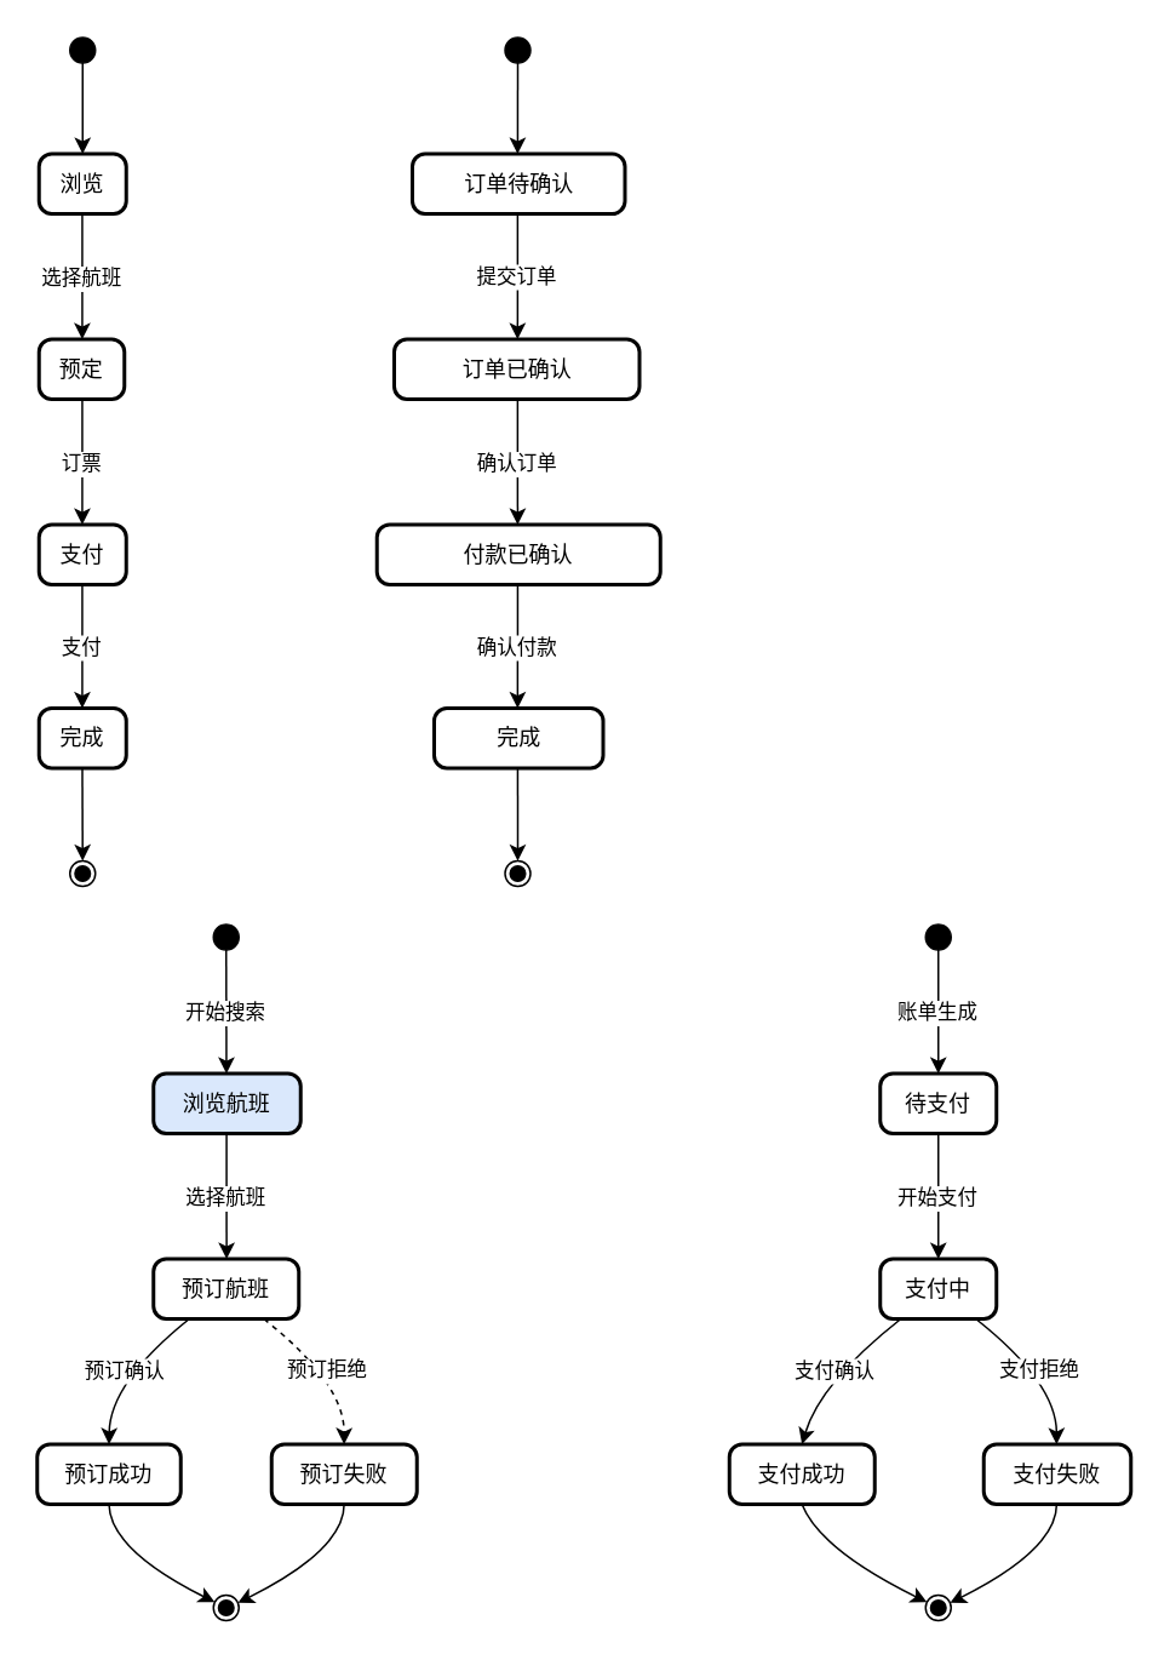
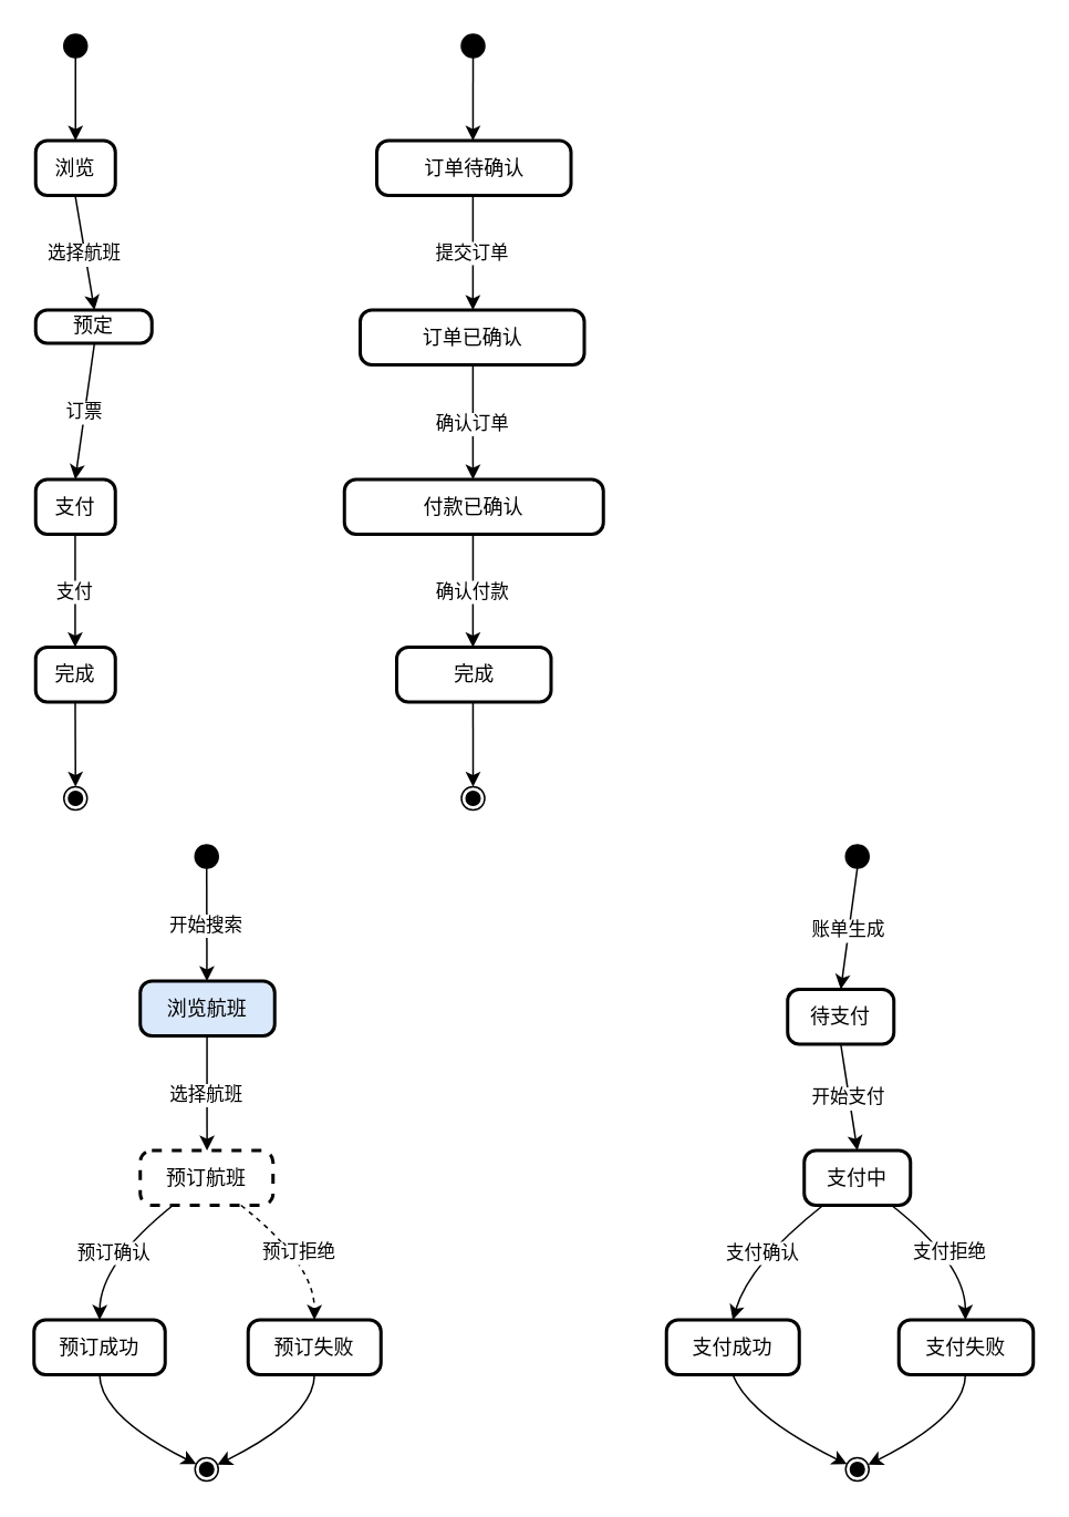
- <mxCell id="14" value="预定" style="rounded=1;absoluteArcSize=1;arcSize=14;whiteSpace=wrap;strokeWidth=2;" vertex="1" parent="1"><mxGeometry x="21" y="186" width="47" height="33" as="geometry" /></mxCell>
+ <mxCell id="14" value="预定" style="rounded=1;absoluteArcSize=1;arcSize=14;whiteSpace=wrap;strokeWidth=2;" vertex="1" parent="1"><mxGeometry x="21" y="186" width="70" height="20" as="geometry" /></mxCell>
- <mxCell id="37" value="待支付" style="rounded=1;absoluteArcSize=1;arcSize=14;whiteSpace=wrap;strokeWidth=2;" vertex="1" parent="1"><mxGeometry x="484" y="590" width="64" height="33" as="geometry" /></mxCell>
+ <mxCell id="37" value="待支付" style="rounded=1;absoluteArcSize=1;arcSize=14;whiteSpace=wrap;strokeWidth=2;" vertex="1" parent="1"><mxGeometry x="474" y="595" width="64" height="33" as="geometry" /></mxCell>
- <mxCell id="26" value="预订航班" style="rounded=1;absoluteArcSize=1;arcSize=14;whiteSpace=wrap;strokeWidth=2;" vertex="1" parent="1"><mxGeometry x="84" y="692" width="80" height="33" as="geometry" /></mxCell>
+ <mxCell id="26" value="预订航班" style="rounded=1;absoluteArcSize=1;arcSize=14;whiteSpace=wrap;strokeWidth=2;dashed=1;" vertex="1" parent="1"><mxGeometry x="84" y="692" width="80" height="33" as="geometry" /></mxCell>
